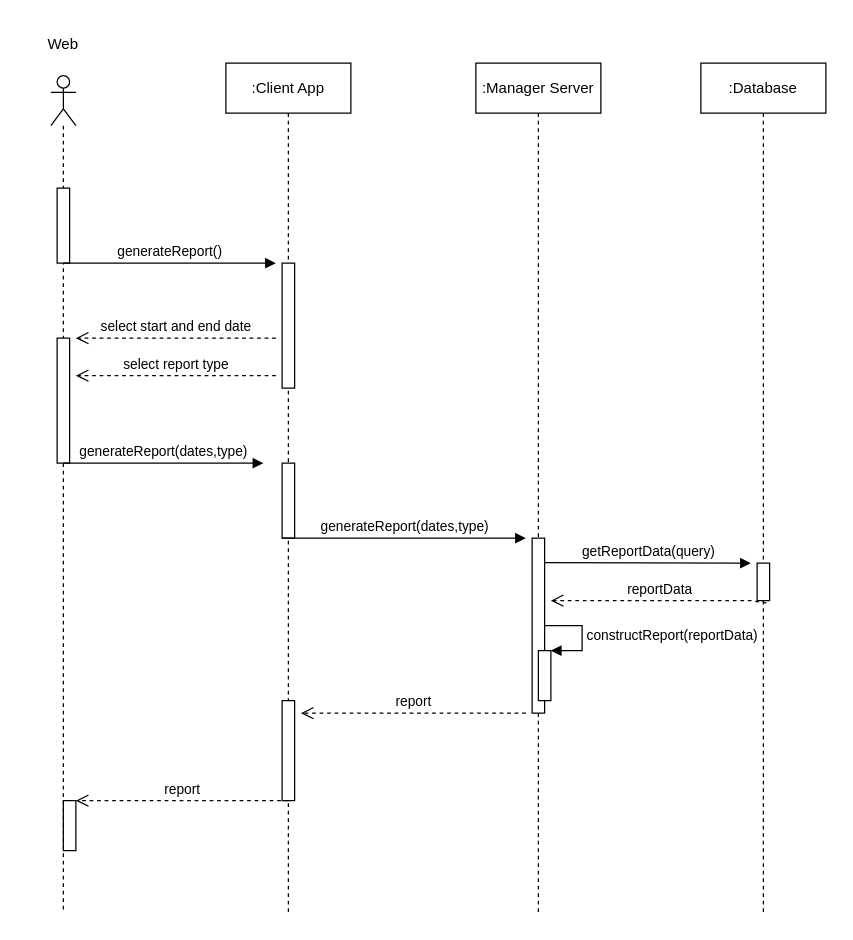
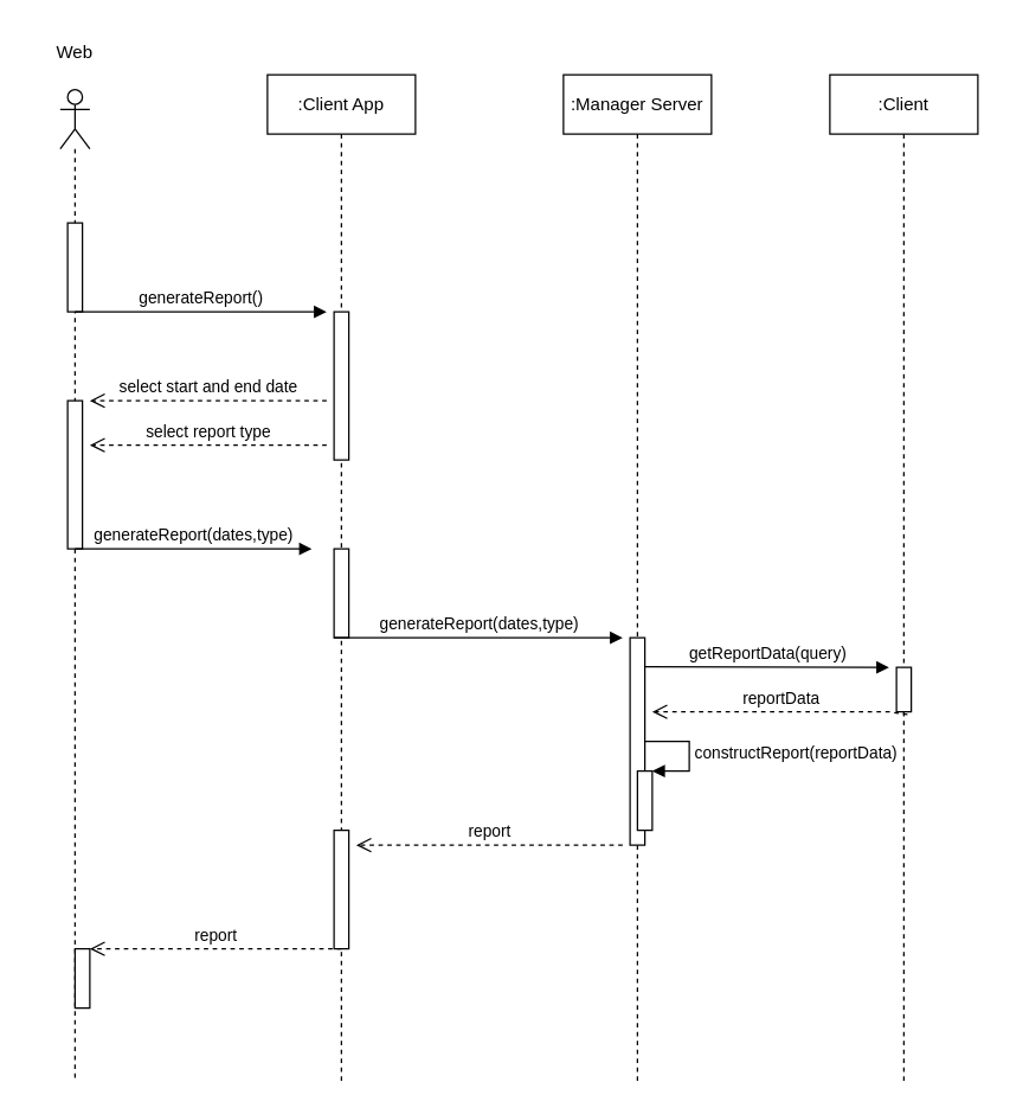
- <mxCell id="22" value=":Database" style="shape=umlLifeline;perimeter=lifelinePerimeter;whiteSpace=wrap;html=1;container=1;collapsible=0;recursiveResize=0;outlineConnect=0;" parent="1" vertex="1"><mxGeometry x="560" y="50" width="100" height="680" as="geometry" /></mxCell>
+ <mxCell id="22" value=":Client" style="shape=umlLifeline;perimeter=lifelinePerimeter;whiteSpace=wrap;html=1;container=1;collapsible=0;recursiveResize=0;outlineConnect=0;" parent="1" vertex="1"><mxGeometry x="560" y="50" width="100" height="680" as="geometry" /></mxCell>
